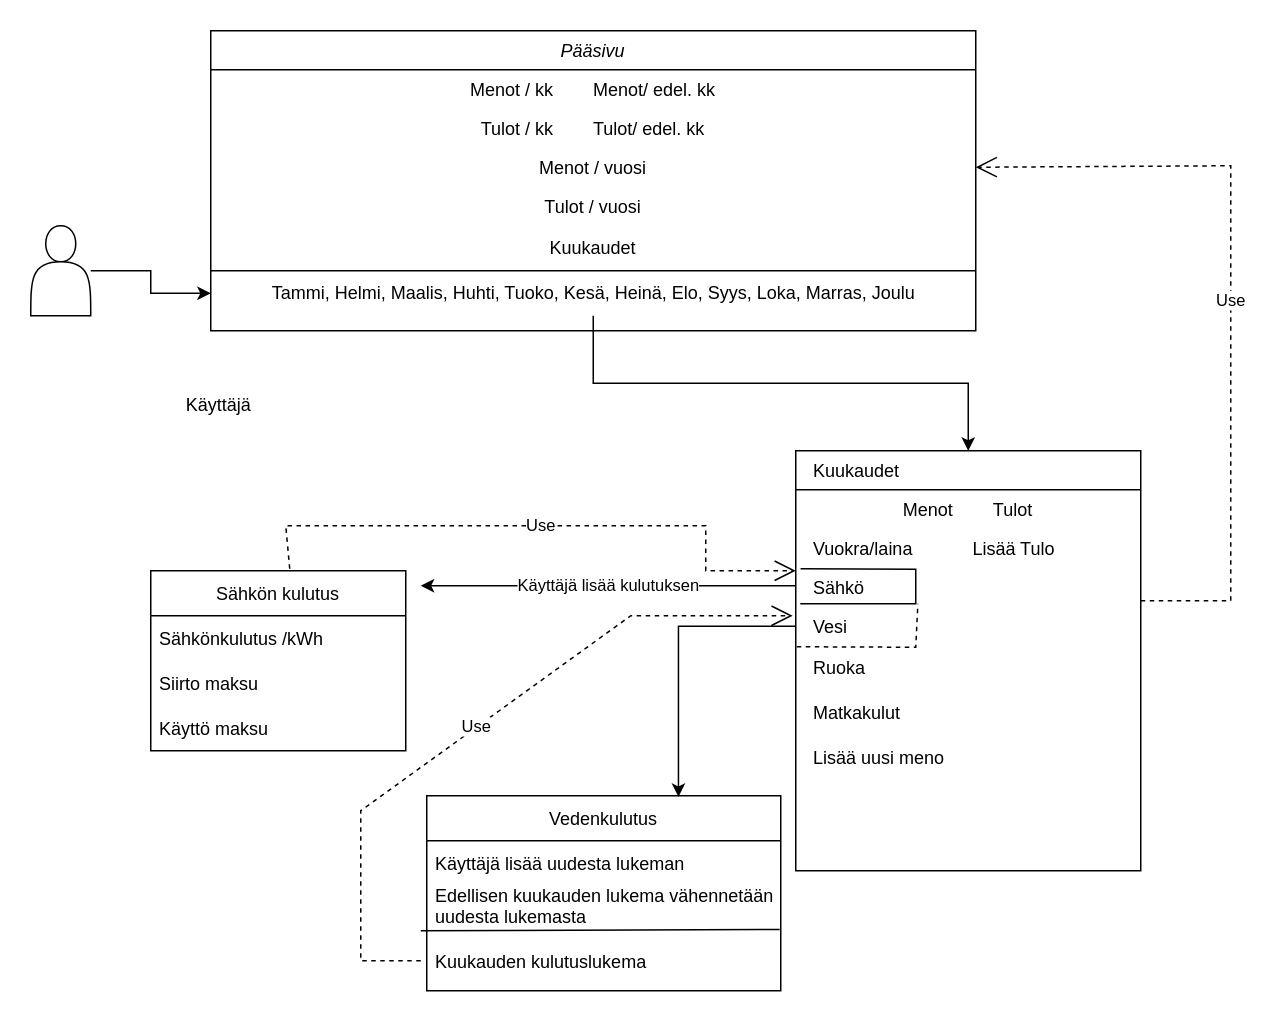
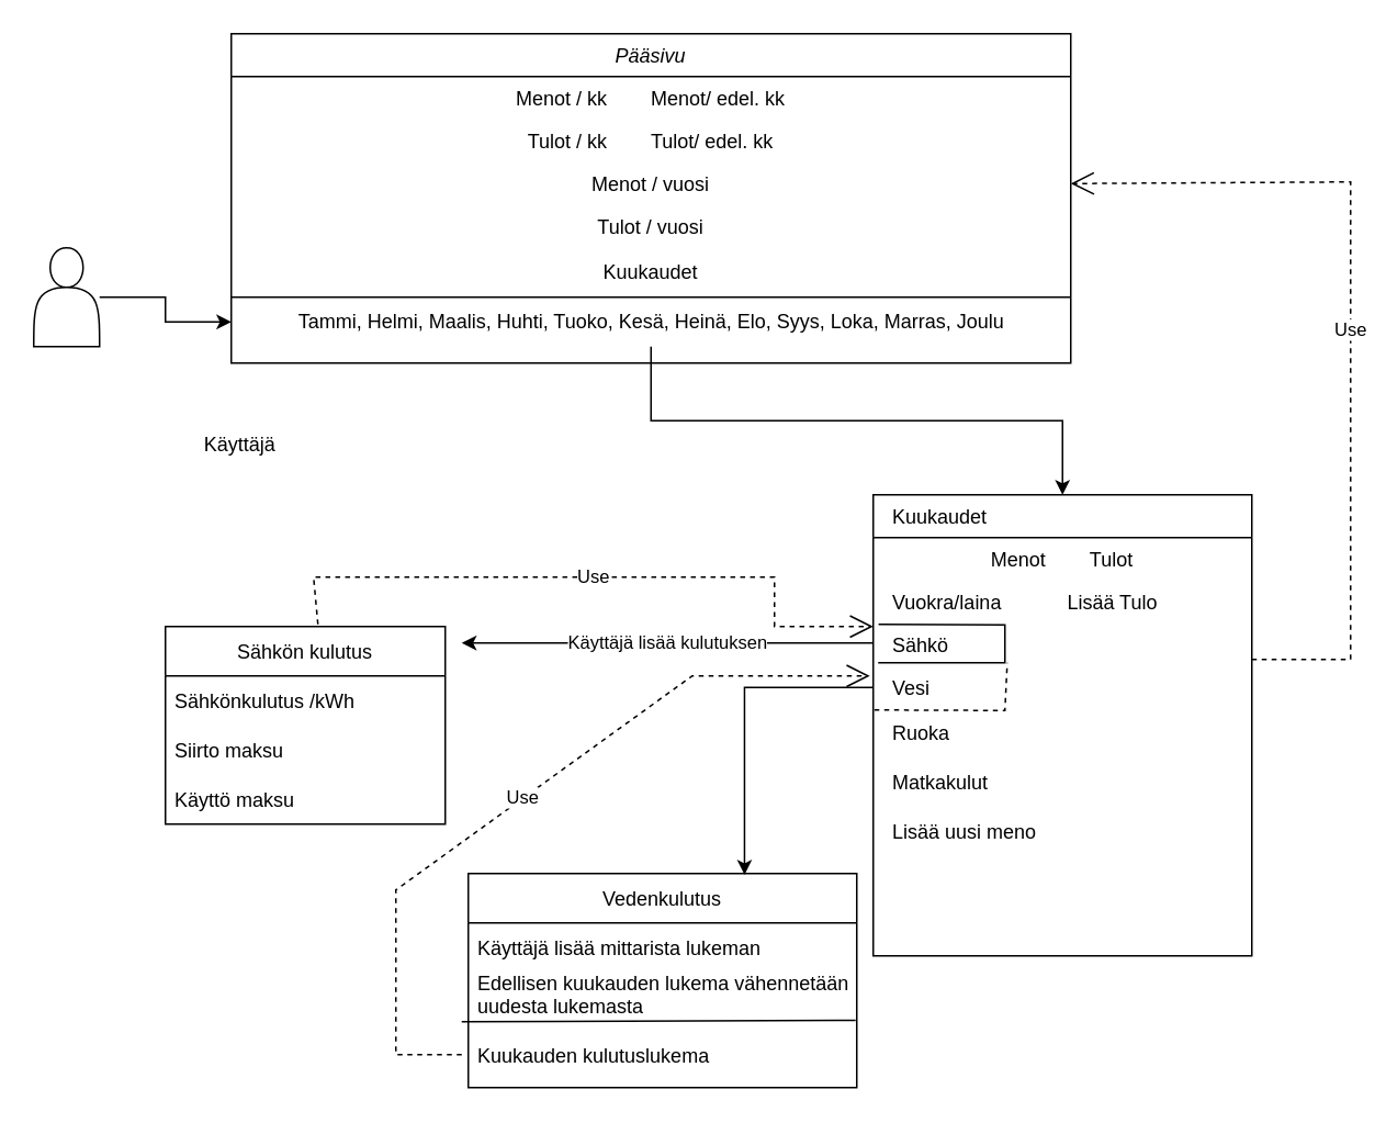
- <mxCell id="30" value="Käyttäjä lisää uudesta lukeman" style="text;strokeColor=none;fillColor=none;align=left;verticalAlign=middle;spacingLeft=4;spacingRight=4;overflow=hidden;points=[[0,0.5],[1,0.5]];portConstraint=eastwest;rotatable=0;" vertex="1" parent="29"><mxGeometry y="30" width="236" height="30" as="geometry" /></mxCell>
+ <mxCell id="30" value="Käyttäjä lisää mittarista lukeman" style="text;strokeColor=none;fillColor=none;align=left;verticalAlign=middle;spacingLeft=4;spacingRight=4;overflow=hidden;points=[[0,0.5],[1,0.5]];portConstraint=eastwest;rotatable=0;" vertex="1" parent="29"><mxGeometry y="30" width="236" height="30" as="geometry" /></mxCell>
